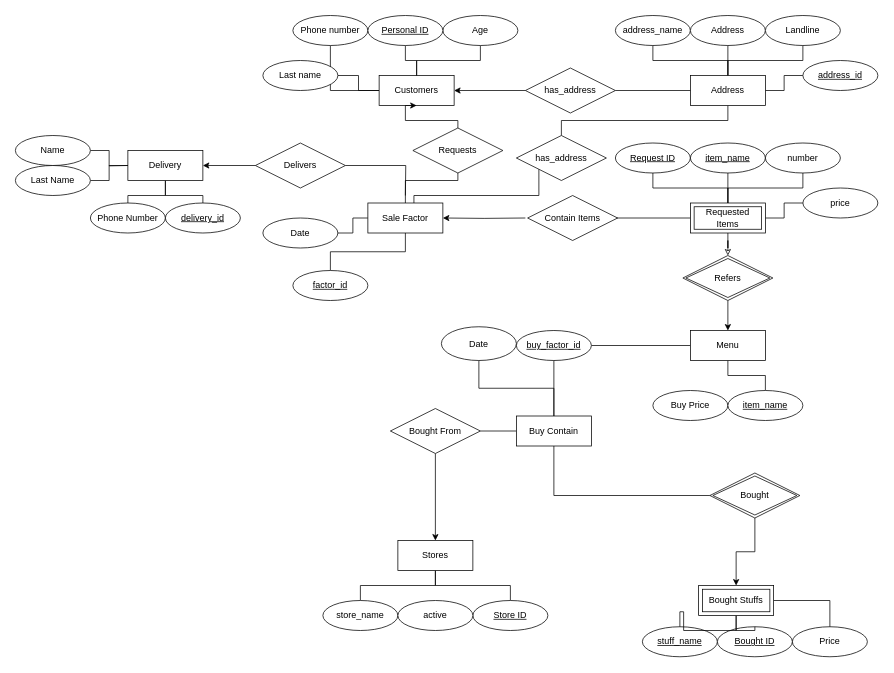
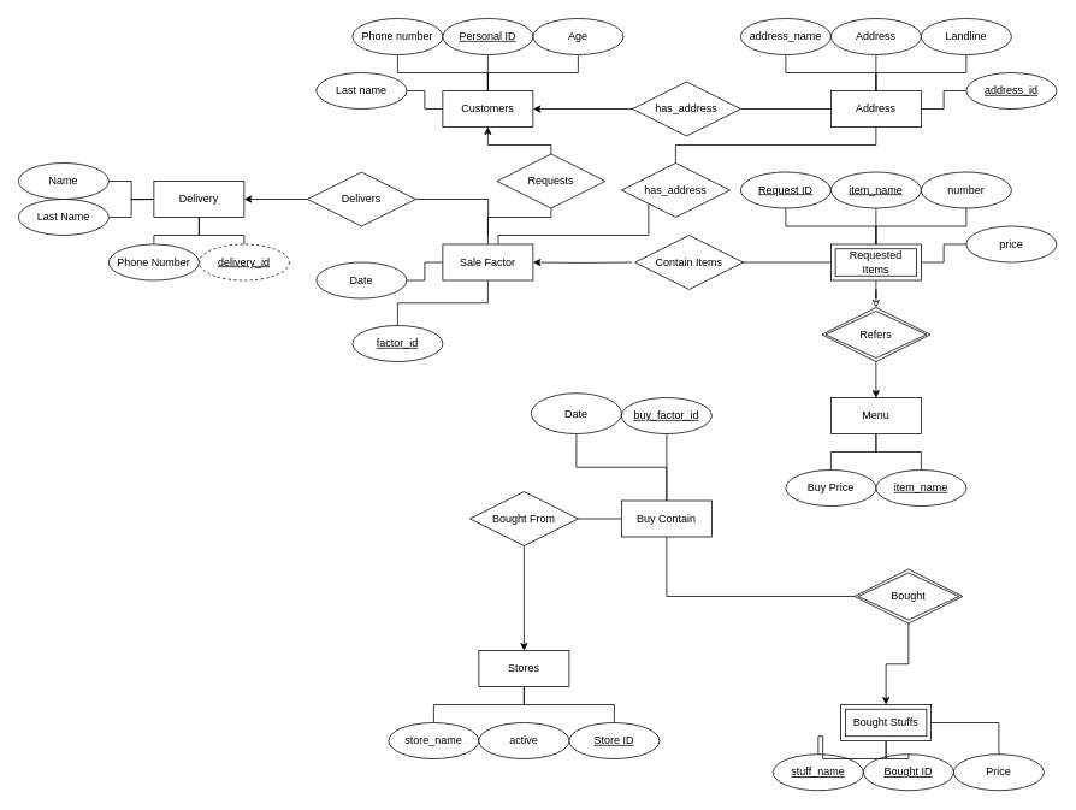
- <mxCell id="4" value="Customers" style="whiteSpace=wrap;html=1;align=center;" parent="1" vertex="1"><mxGeometry x="505" y="100" width="100" height="40" as="geometry" /></mxCell>
+ <mxCell id="4" value="Customers" style="whiteSpace=wrap;html=1;align=center;" parent="1" vertex="1"><mxGeometry x="490" y="100" width="100" height="40" as="geometry" /></mxCell>
- <mxCell id="84" value="&lt;u&gt;delivery_id&lt;/u&gt;" style="ellipse;whiteSpace=wrap;html=1;align=center;" parent="1" vertex="1"><mxGeometry x="220" y="270" width="100" height="40" as="geometry" /></mxCell>
+ <mxCell id="84" value="&lt;u&gt;delivery_id&lt;/u&gt;" style="ellipse;whiteSpace=wrap;html=1;align=center;dashed=1;" parent="1" vertex="1"><mxGeometry x="220" y="270" width="100" height="40" as="geometry" /></mxCell>
- <mxCell id="45" style="edgeStyle=orthogonalEdgeStyle;rounded=0;orthogonalLoop=1;jettySize=auto;html=1;endArrow=none;endFill=0;" parent="1" source="47" target="63" edge="1"><mxGeometry relative="1" as="geometry"><mxPoint x="920" y="554" as="targetPoint" /></mxGeometry></mxCell>
+ <mxCell id="45" style="edgeStyle=orthogonalEdgeStyle;rounded=0;orthogonalLoop=1;jettySize=auto;html=1;entryX=0.5;entryY=0;entryDx=0;entryDy=0;endArrow=none;endFill=0;" parent="1" source="47" target="50" edge="1"><mxGeometry relative="1" as="geometry"><mxPoint x="920" y="554" as="targetPoint" /></mxGeometry></mxCell>
